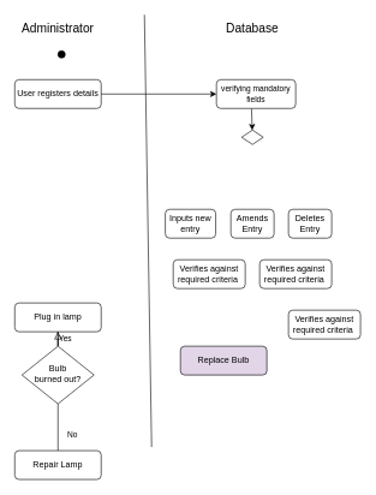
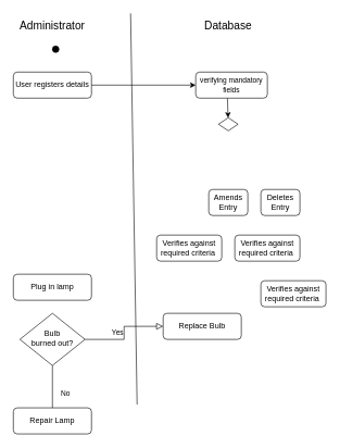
- <mxCell id="2" value="Inputs new entry&lt;br&gt;" style="rounded=1;whiteSpace=wrap;html=1;fontSize=12;glass=0;strokeWidth=1;shadow=0;" parent="1" vertex="1"><mxGeometry x="229" y="290" width="70" height="40" as="geometry" /></mxCell>
- <mxCell id="5" value="Yes" style="edgeStyle=orthogonalEdgeStyle;rounded=0;html=1;jettySize=auto;orthogonalLoop=1;fontSize=11;endArrow=block;endFill=0;endSize=8;strokeWidth=1;shadow=0;labelBackgroundColor=none;" parent="1" source="6" target="3" edge="1"><mxGeometry y="10" relative="1" as="geometry"><mxPoint as="offset" /></mxGeometry></mxCell>
+ <mxCell id="5" value="Yes" style="edgeStyle=orthogonalEdgeStyle;rounded=0;html=1;jettySize=auto;orthogonalLoop=1;fontSize=11;endArrow=block;endFill=0;endSize=8;strokeWidth=1;shadow=0;labelBackgroundColor=none;" parent="1" source="6" target="8" edge="1"><mxGeometry y="10" relative="1" as="geometry"><mxPoint as="offset" /></mxGeometry></mxCell>
- <mxCell id="8" value="Replace Bulb" style="rounded=1;whiteSpace=wrap;html=1;fontSize=12;glass=0;strokeWidth=1;shadow=0;fillColor=#e1d5e7;" parent="1" vertex="1"><mxGeometry x="250" y="480" width="120" height="40" as="geometry" /></mxCell>
+ <mxCell id="8" value="Replace Bulb" style="rounded=1;whiteSpace=wrap;html=1;fontSize=12;glass=0;strokeWidth=1;shadow=0;" parent="1" vertex="1"><mxGeometry x="250" y="480" width="120" height="40" as="geometry" /></mxCell>
